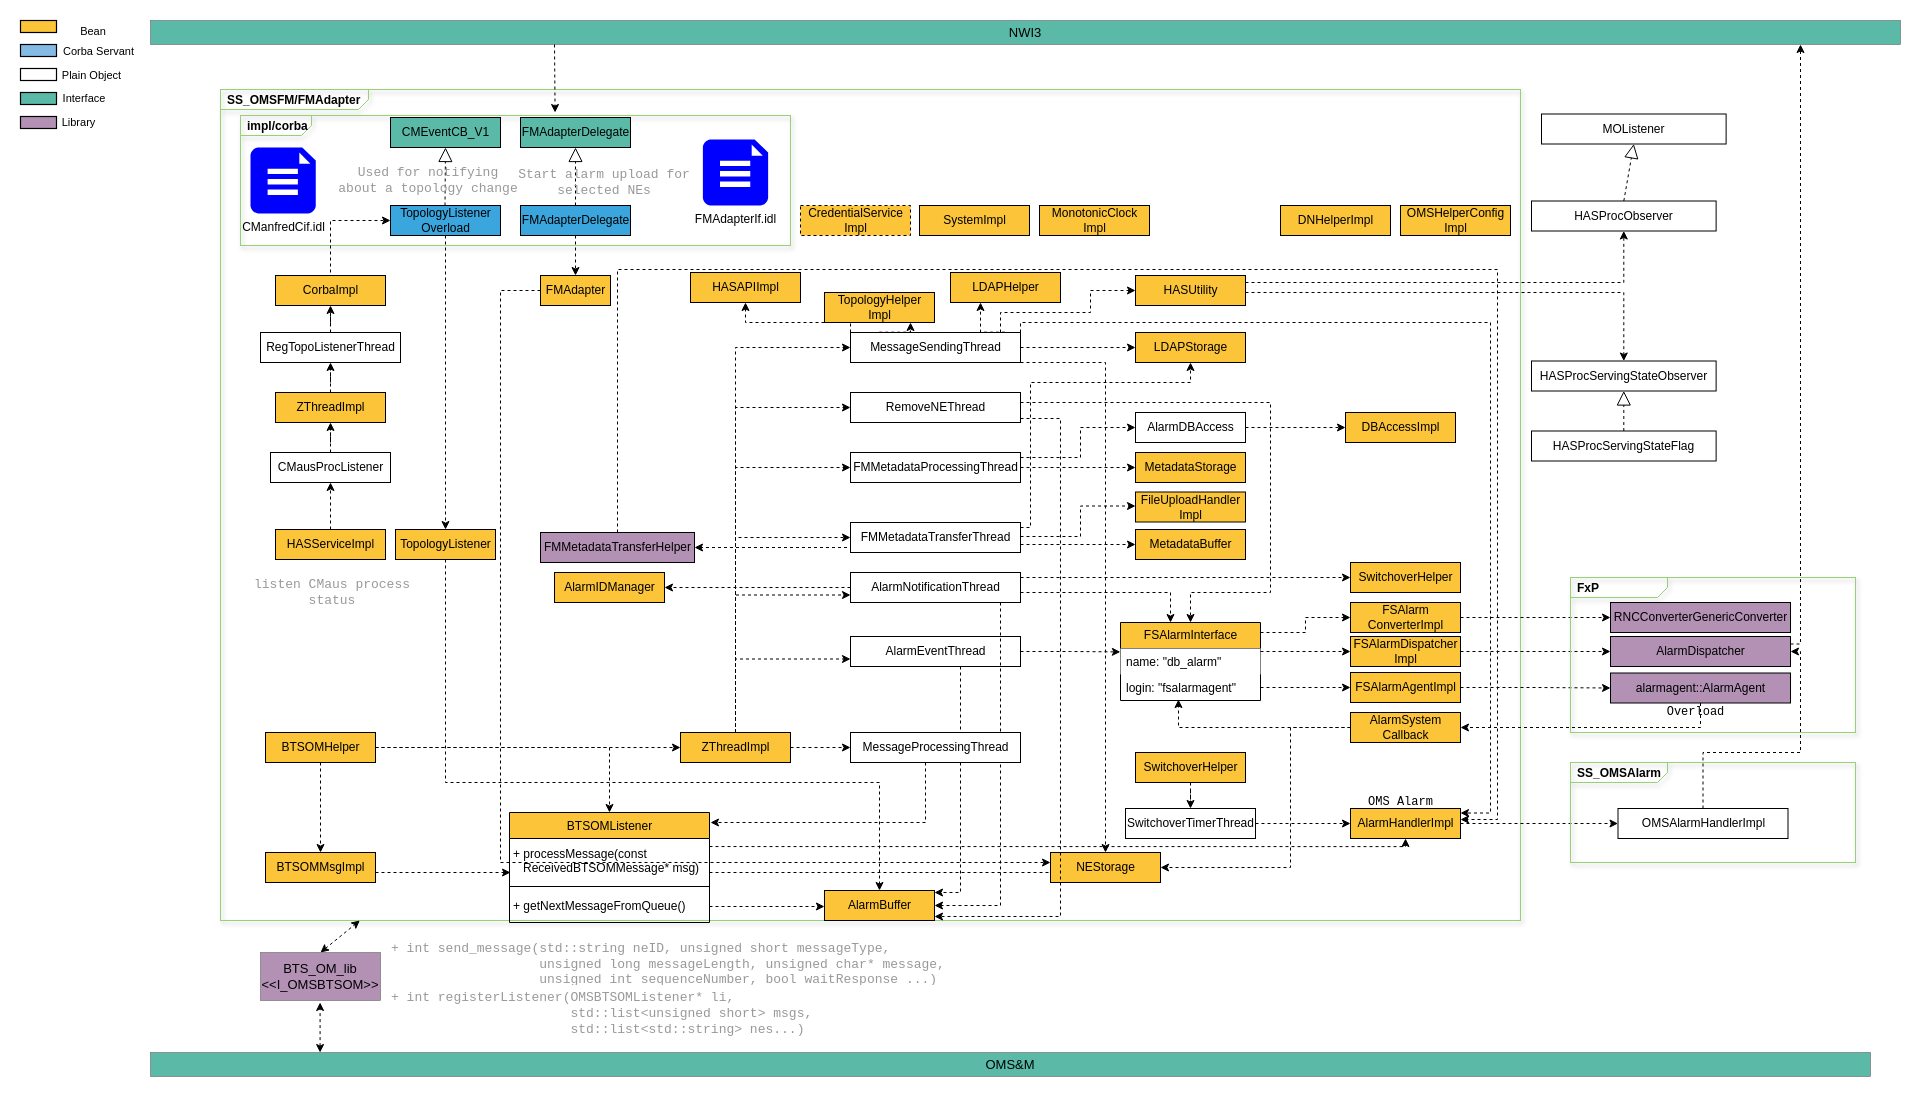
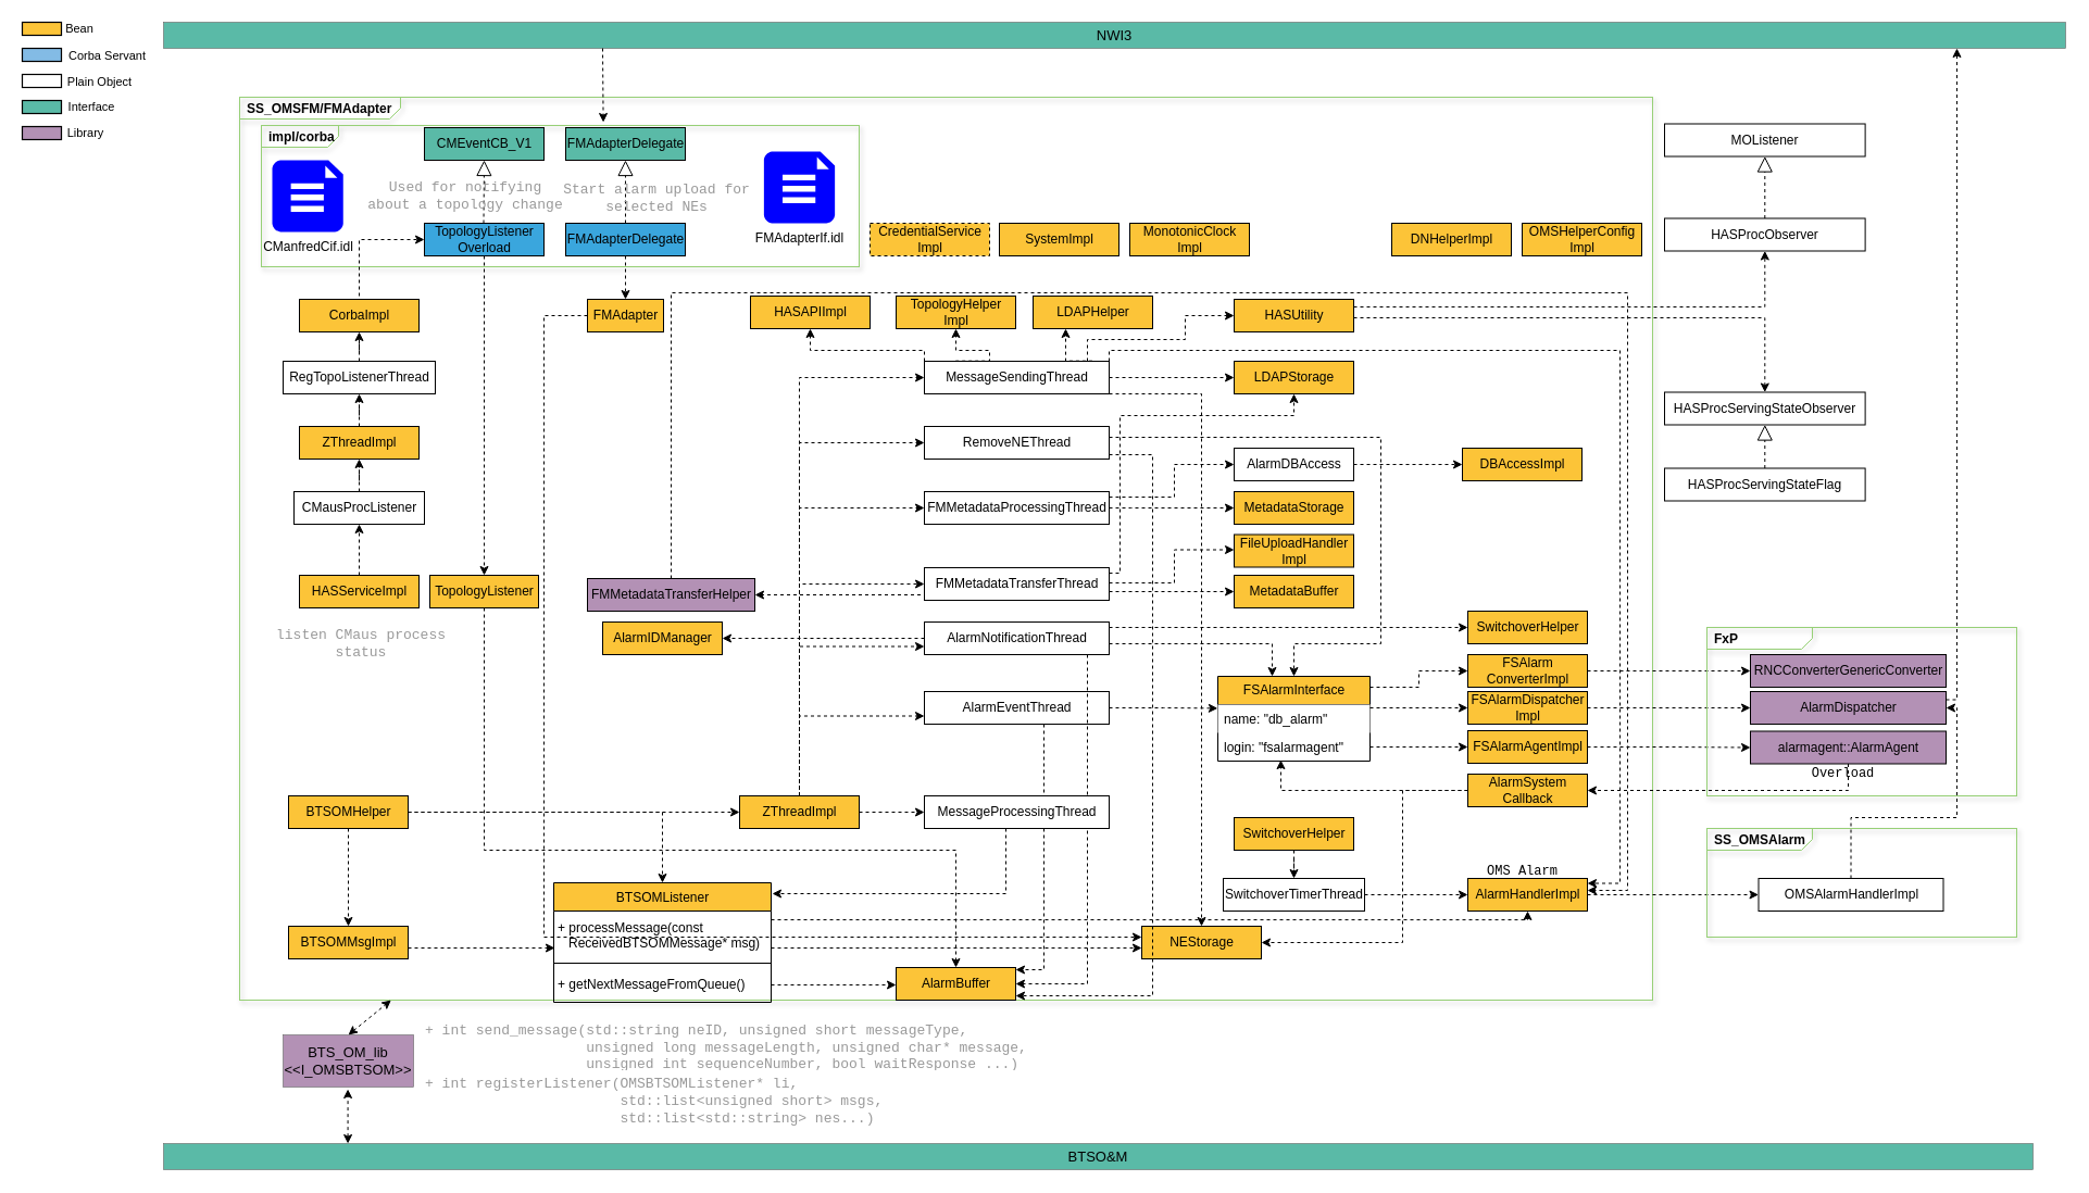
- <mxCell id="7" value="Bean" style="html=1;whiteSpace=wrap;;fontSize=11;fontColor=#000000;spacing=5;strokeOpacity=0;fillOpacity=0;fillColor=#ffffff;strokeWidth=0.6;" vertex="1" parent="1"><mxGeometry x="80" y="25" width="25.5" height="12" as="geometry" /></mxCell>
+ <mxCell id="7" value="Bean" style="html=1;whiteSpace=wrap;;fontSize=11;fontColor=#000000;spacing=5;strokeOpacity=0;fillOpacity=0;fillColor=#ffffff;strokeWidth=0.6;" vertex="1" parent="1"><mxGeometry x="60" y="20" width="25.5" height="12" as="geometry" /></mxCell>
- <mxCell id="159" value="MOListener" style="html=1;" vertex="1" parent="1"><mxGeometry x="1541" y="113.5" width="184.62" height="30" as="geometry" /></mxCell>
+ <mxCell id="159" value="MOListener" style="html=1;" vertex="1" parent="1"><mxGeometry x="1531" y="113.5" width="184.62" height="30" as="geometry" /></mxCell>
- <mxCell id="39" value="TopologyHelper&lt;br&gt;Impl" style="html=1;fillColor=#FCC438;" vertex="1" parent="1"><mxGeometry x="823.99" y="292" width="110" height="30" as="geometry" /></mxCell>
+ <mxCell id="39" value="TopologyHelper&lt;br&gt;Impl" style="html=1;fillColor=#FCC438;" vertex="1" parent="1"><mxGeometry x="823.99" y="272" width="110" height="30" as="geometry" /></mxCell>
- <mxCell id="117" style="edgeStyle=orthogonalEdgeStyle;rounded=0;orthogonalLoop=1;jettySize=auto;html=1;dashed=1;fontFamily=Courier New;fontColor=#B9E0A5;endArrow=none;" edge="1" parent="1" source="113" target="42"><mxGeometry relative="1" as="geometry"><Array as="points"><mxPoint x="930" y="872" /><mxPoint x="930" y="872" /></Array></mxGeometry></mxCell>
+ <mxCell id="117" style="edgeStyle=orthogonalEdgeStyle;rounded=0;orthogonalLoop=1;jettySize=auto;html=1;dashed=1;fontFamily=Courier New;fontColor=#B9E0A5;" edge="1" parent="1" source="113" target="42"><mxGeometry relative="1" as="geometry"><Array as="points"><mxPoint x="930" y="872" /><mxPoint x="930" y="872" /></Array></mxGeometry></mxCell>
- <mxCell id="14" value="OMS&amp;amp;M" style="html=1;whiteSpace=wrap;fontSize=13;fontColor=#000000;spacing=5;strokeColor=#666666;strokeOpacity=100;fillOpacity=100;fillColor=#5abaa7;strokeWidth=0.6;" vertex="1" parent="1"><mxGeometry x="150" y="1052" width="1720" height="24" as="geometry" /></mxCell>
+ <mxCell id="14" value="BTSO&amp;amp;M" style="html=1;whiteSpace=wrap;fontSize=13;fontColor=#000000;spacing=5;strokeColor=#666666;strokeOpacity=100;fillOpacity=100;fillColor=#5abaa7;strokeWidth=0.6;" vertex="1" parent="1"><mxGeometry x="150" y="1052" width="1720" height="24" as="geometry" /></mxCell>
